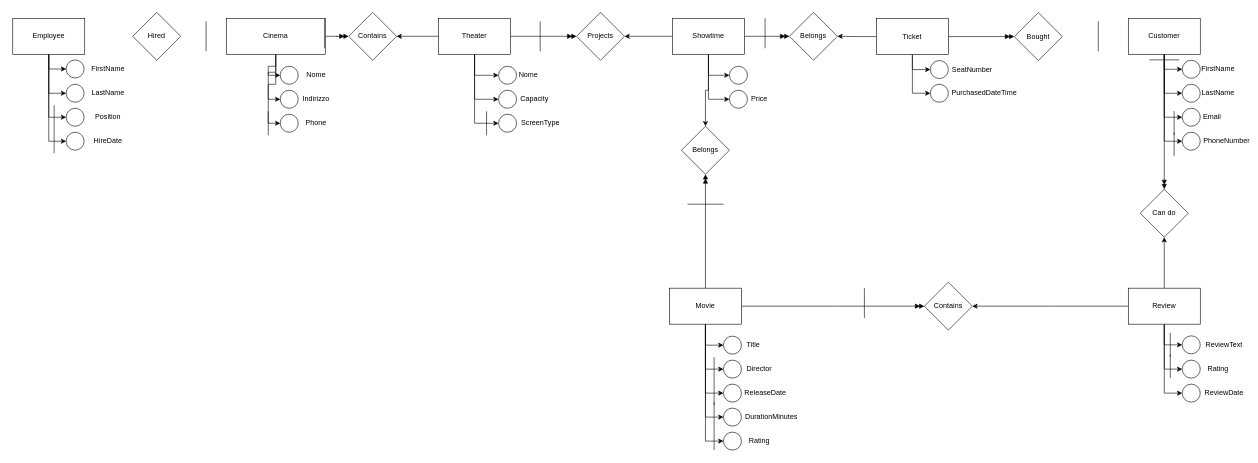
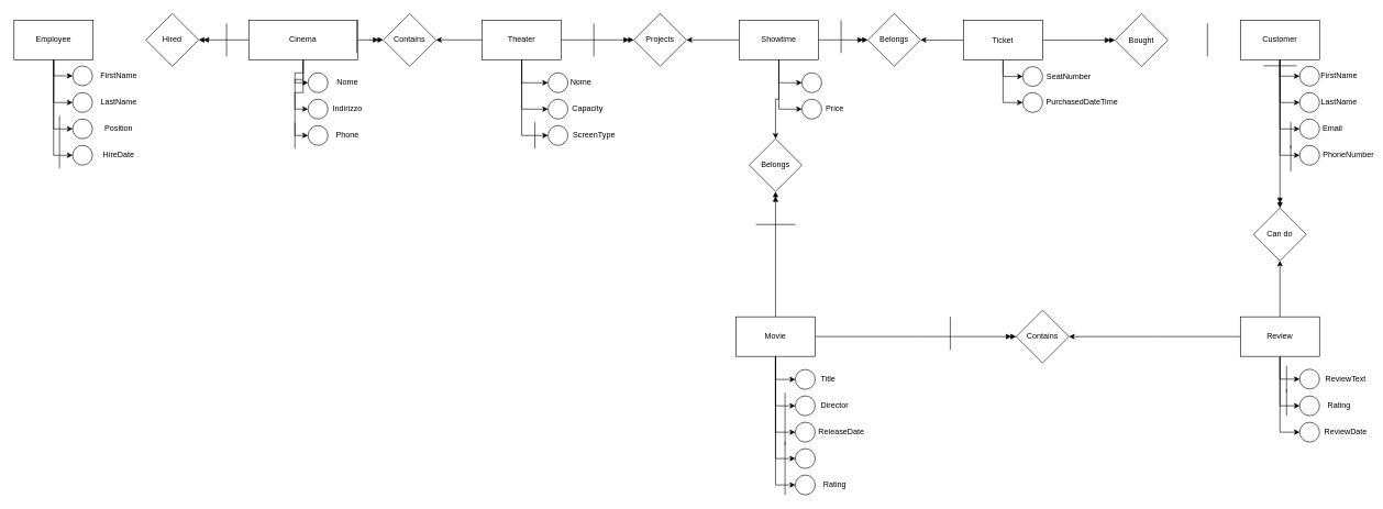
+ <mxCell id="12" style="edgeStyle=orthogonalEdgeStyle;rounded=0;orthogonalLoop=1;jettySize=auto;html=1;entryX=1;entryY=0.5;entryDx=0;entryDy=0;endArrow=doubleBlock;endFill=1;" edge="1" parent="1" source="13" target="119"><mxGeometry relative="1" as="geometry" /></mxCell>
- <mxCell id="71" value="DurationMinutes" style="text;html=1;align=center;verticalAlign=middle;whiteSpace=wrap;rounded=0;" vertex="1" parent="1"><mxGeometry x="1255" y="680" width="60" height="30" as="geometry" /></mxCell>
